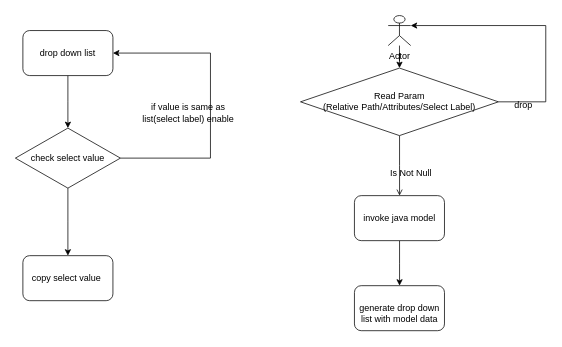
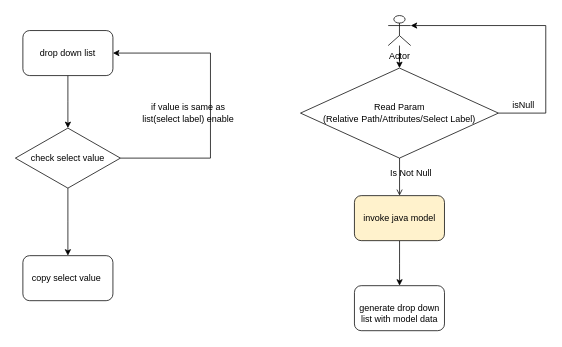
- <mxCell id="6" value="&lt;div&gt;Read Param&lt;/div&gt;&lt;div&gt;(Relative Path/Attributes/Select Label) &lt;/div&gt;" style="rhombus;whiteSpace=wrap;html=1;" vertex="1" parent="1"><mxGeometry x="400" y="90" width="263.75" height="90" as="geometry" /></mxCell>
+ <mxCell id="6" value="&lt;div&gt;Read Param&lt;/div&gt;&lt;div&gt;(Relative Path/Attributes/Select Label) &lt;/div&gt;" style="rhombus;whiteSpace=wrap;html=1;" vertex="1" parent="1"><mxGeometry x="400" y="90" width="263.75" height="120" as="geometry" /></mxCell>
- <mxCell id="7" value="drop" style="text;html=1;align=center;verticalAlign=middle;resizable=0;points=[];autosize=1;" vertex="1" parent="1"><mxGeometry x="676.87" y="130" width="40" height="20" as="geometry" /></mxCell>
+ <mxCell id="7" value="isNull" style="text;html=1;align=center;verticalAlign=middle;resizable=0;points=[];autosize=1;" vertex="1" parent="1"><mxGeometry x="676.87" y="130" width="40" height="20" as="geometry" /></mxCell>
- <mxCell id="9" value="invoke java model " style="rounded=1;whiteSpace=wrap;html=1;" vertex="1" parent="1"><mxGeometry x="471.87" y="260" width="120" height="60" as="geometry" /></mxCell>
+ <mxCell id="9" value="invoke java model " style="rounded=1;whiteSpace=wrap;html=1;fillColor=#fff2cc;" vertex="1" parent="1"><mxGeometry x="471.87" y="260" width="120" height="60" as="geometry" /></mxCell>
